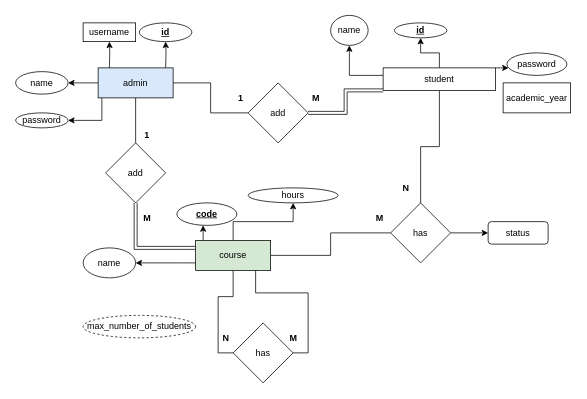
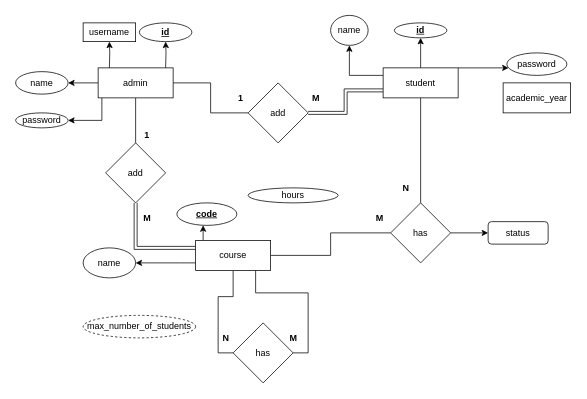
- <mxCell id="17" value="student" style="whiteSpace=wrap;html=1;align=center;" parent="1" vertex="1"><mxGeometry x="510" y="90" width="150" height="30" as="geometry" /></mxCell>
+ <mxCell id="17" value="student" style="whiteSpace=wrap;html=1;align=center;" parent="1" vertex="1"><mxGeometry x="510" y="90" width="100" height="40" as="geometry" /></mxCell>
- <mxCell id="8" value="admin" style="whiteSpace=wrap;html=1;align=center;fillColor=#dae8fc;" parent="1" vertex="1"><mxGeometry x="130" y="90" width="100" height="40" as="geometry" /></mxCell>
+ <mxCell id="8" value="admin" style="whiteSpace=wrap;html=1;align=center;" parent="1" vertex="1"><mxGeometry x="130" y="90" width="100" height="40" as="geometry" /></mxCell>
- <mxCell id="28" value="" style="edgeStyle=orthogonalEdgeStyle;rounded=0;orthogonalLoop=1;jettySize=auto;html=1;" parent="1" source="32" target="39" edge="1"><mxGeometry relative="1" as="geometry" /></mxCell>
- <mxCell id="32" value="course" style="whiteSpace=wrap;html=1;align=center;fillColor=#d5e8d4;" parent="1" vertex="1"><mxGeometry x="260" y="320" width="100" height="40" as="geometry" /></mxCell>
+ <mxCell id="32" value="course" style="whiteSpace=wrap;html=1;align=center;" parent="1" vertex="1"><mxGeometry x="260" y="320" width="100" height="40" as="geometry" /></mxCell>
